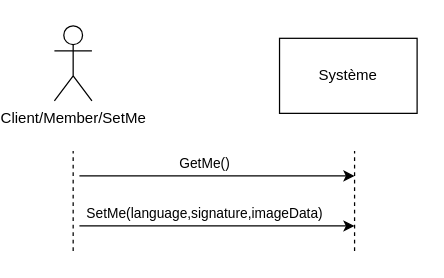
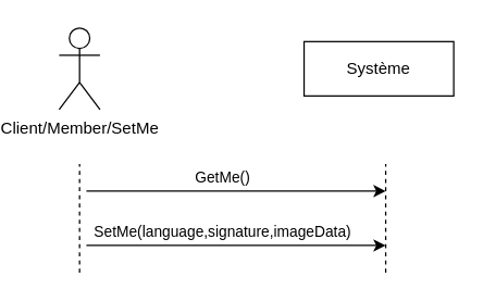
- <mxCell id="3" value="Système" style="rounded=0;whiteSpace=wrap;html=1;" parent="1" vertex="1"><mxGeometry x="200" y="30" width="110" height="60" as="geometry" /></mxCell>
+ <mxCell id="3" value="Système" style="rounded=0;whiteSpace=wrap;html=1;" parent="1" vertex="1"><mxGeometry x="200" y="30" width="110" height="40" as="geometry" /></mxCell>
